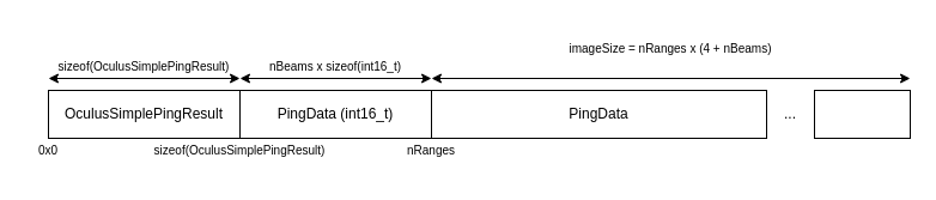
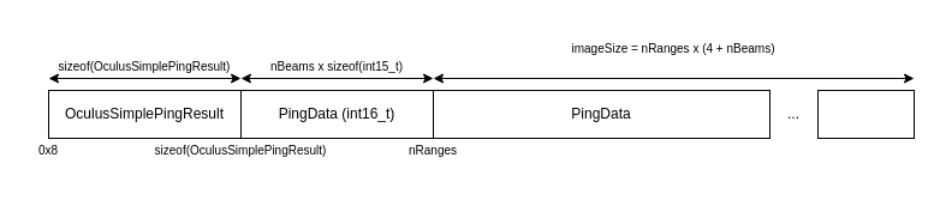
- <mxCell id="10" value="&lt;font style=&quot;font-size: 10px;&quot;&gt;nBeams x sizeof(int16_t)&lt;/font&gt;" style="text;html=1;align=center;verticalAlign=middle;whiteSpace=wrap;rounded=0;strokeColor=none;" vertex="1" parent="1"><mxGeometry x="200" y="35" width="160" height="40" as="geometry" /></mxCell>
+ <mxCell id="10" value="&lt;font style=&quot;font-size: 10px;&quot;&gt;nBeams x sizeof(int15_t)&lt;/font&gt;" style="text;html=1;align=center;verticalAlign=middle;whiteSpace=wrap;rounded=0;strokeColor=none;" vertex="1" parent="1"><mxGeometry x="200" y="35" width="160" height="40" as="geometry" /></mxCell>
- <mxCell id="7" value="&lt;font style=&quot;font-size: 10px;&quot;&gt;0x0&lt;/font&gt;" style="text;html=1;align=center;verticalAlign=middle;whiteSpace=wrap;rounded=0;strokeColor=none;" vertex="1" parent="1"><mxGeometry x="20" y="105" width="40" height="40" as="geometry" /></mxCell>
+ <mxCell id="7" value="&lt;font style=&quot;font-size: 10px;&quot;&gt;0x8&lt;/font&gt;" style="text;html=1;align=center;verticalAlign=middle;whiteSpace=wrap;rounded=0;strokeColor=none;" vertex="1" parent="1"><mxGeometry x="20" y="105" width="40" height="40" as="geometry" /></mxCell>
